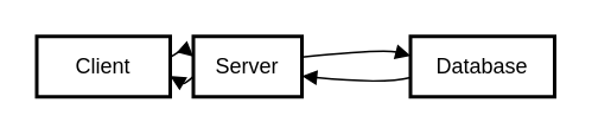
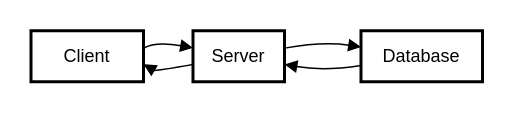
- <mxCell id="3" value="Server" style="whiteSpace=wrap;strokeWidth=2;" vertex="1" parent="1"><mxGeometry x="108" y="20" width="61" height="34" as="geometry" /></mxCell>
+ <mxCell id="3" value="Server" style="whiteSpace=wrap;strokeWidth=2;" vertex="1" parent="1"><mxGeometry x="128" width="61" height="34" as="geometry" y="20" /></mxCell>
- <mxCell id="4" value="Database" style="whiteSpace=wrap;strokeWidth=2;" vertex="1" parent="1"><mxGeometry x="230" y="20" width="81" height="34" as="geometry" /></mxCell>
+ <mxCell id="4" value="Database" style="whiteSpace=wrap;strokeWidth=2;" vertex="1" parent="1"><mxGeometry x="240" width="81" height="34" as="geometry" y="20" /></mxCell>
